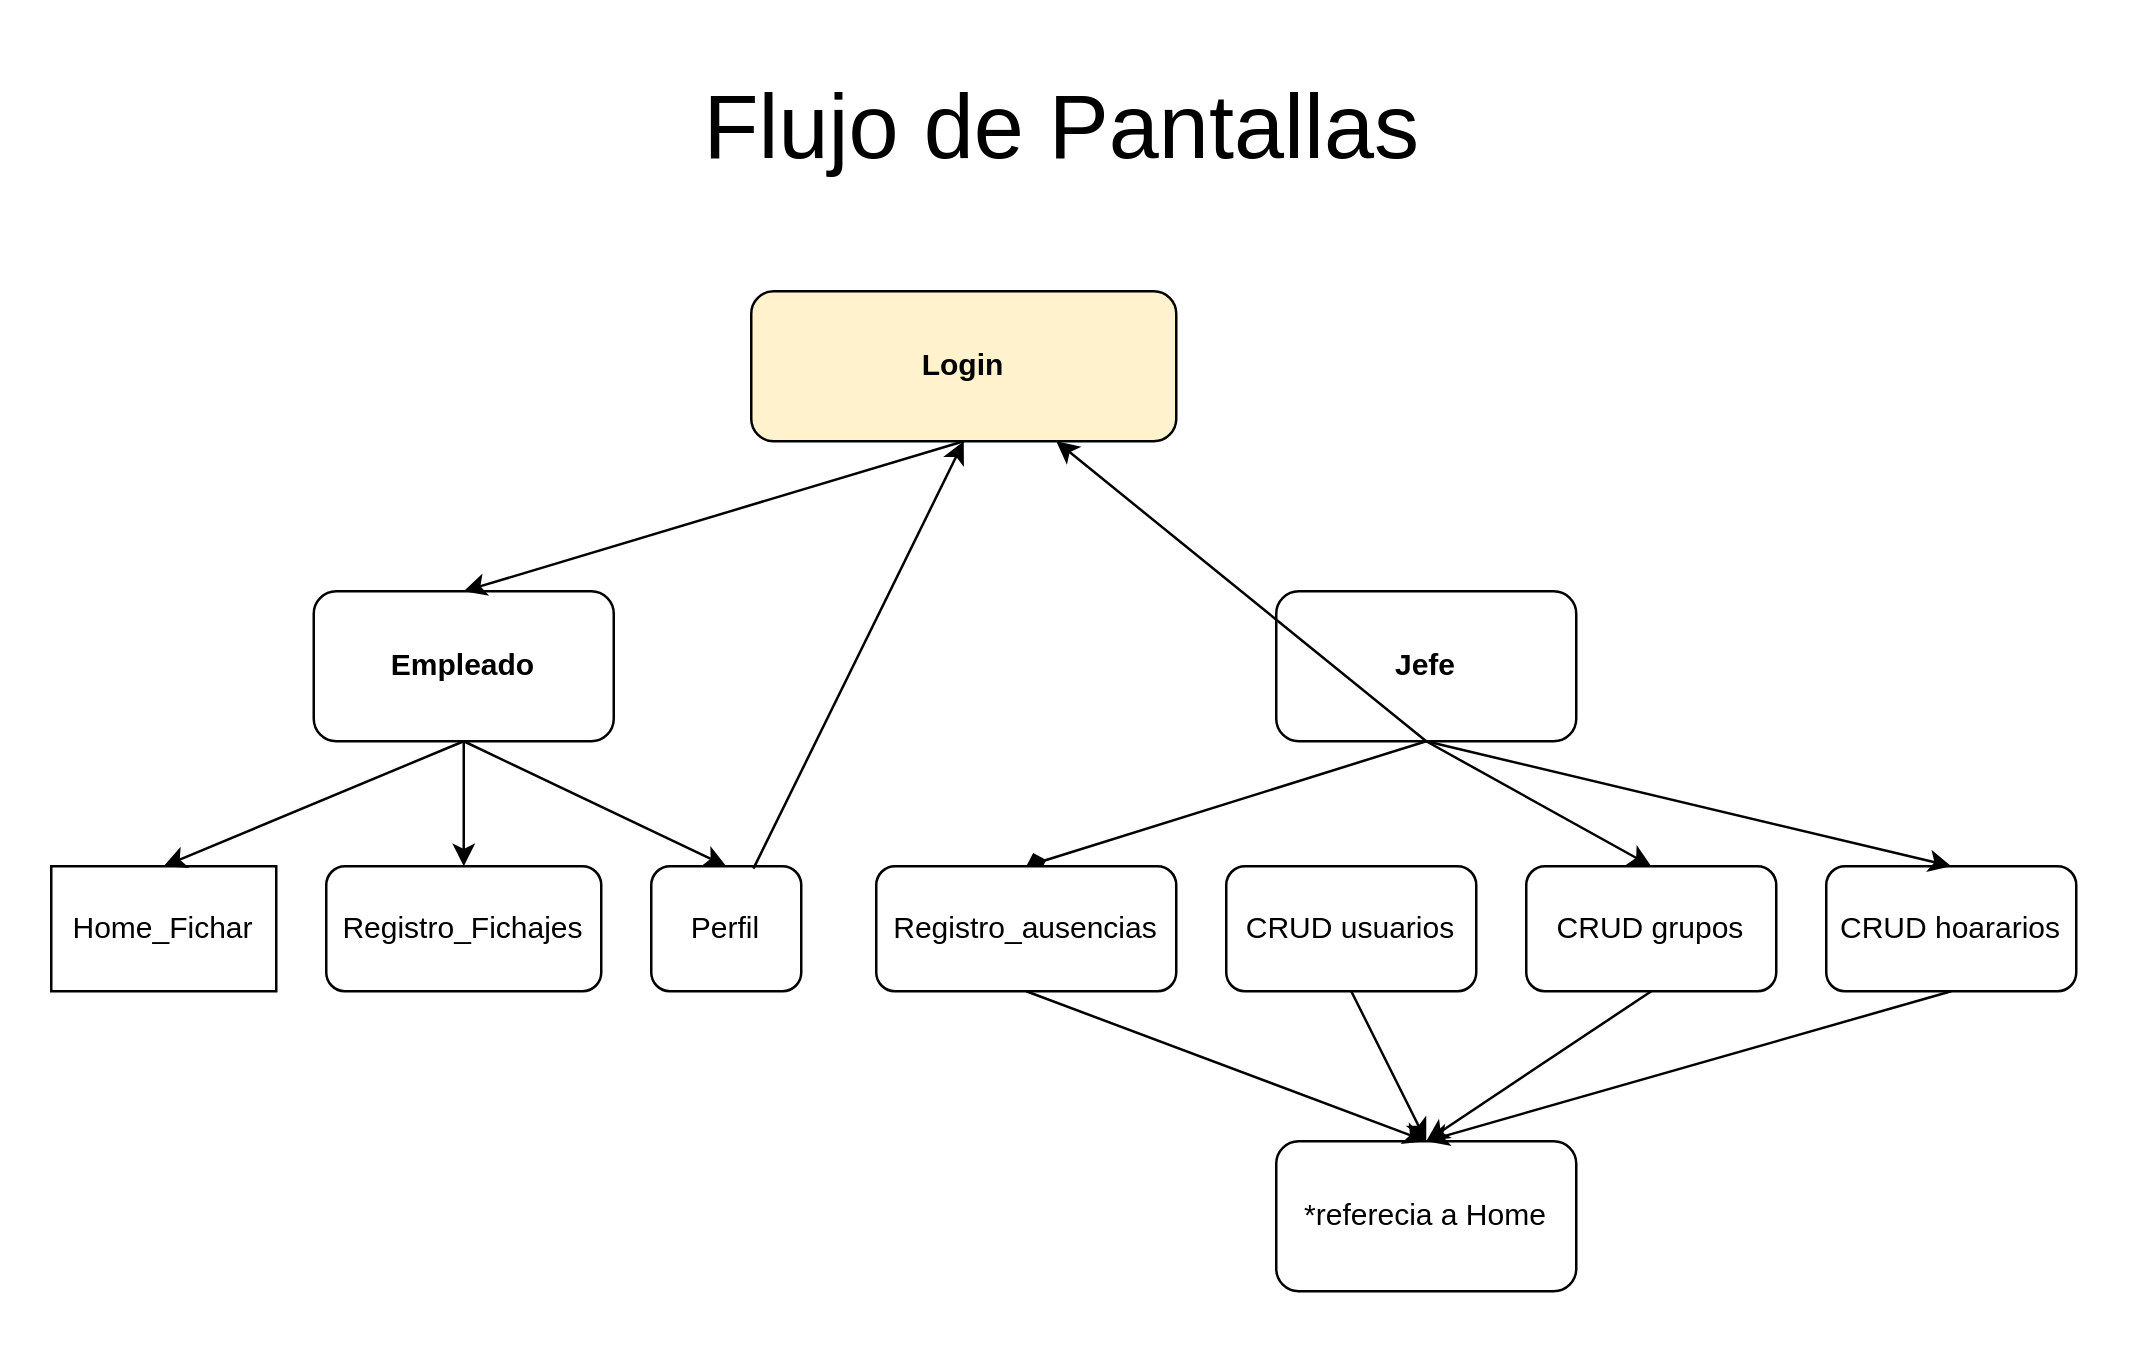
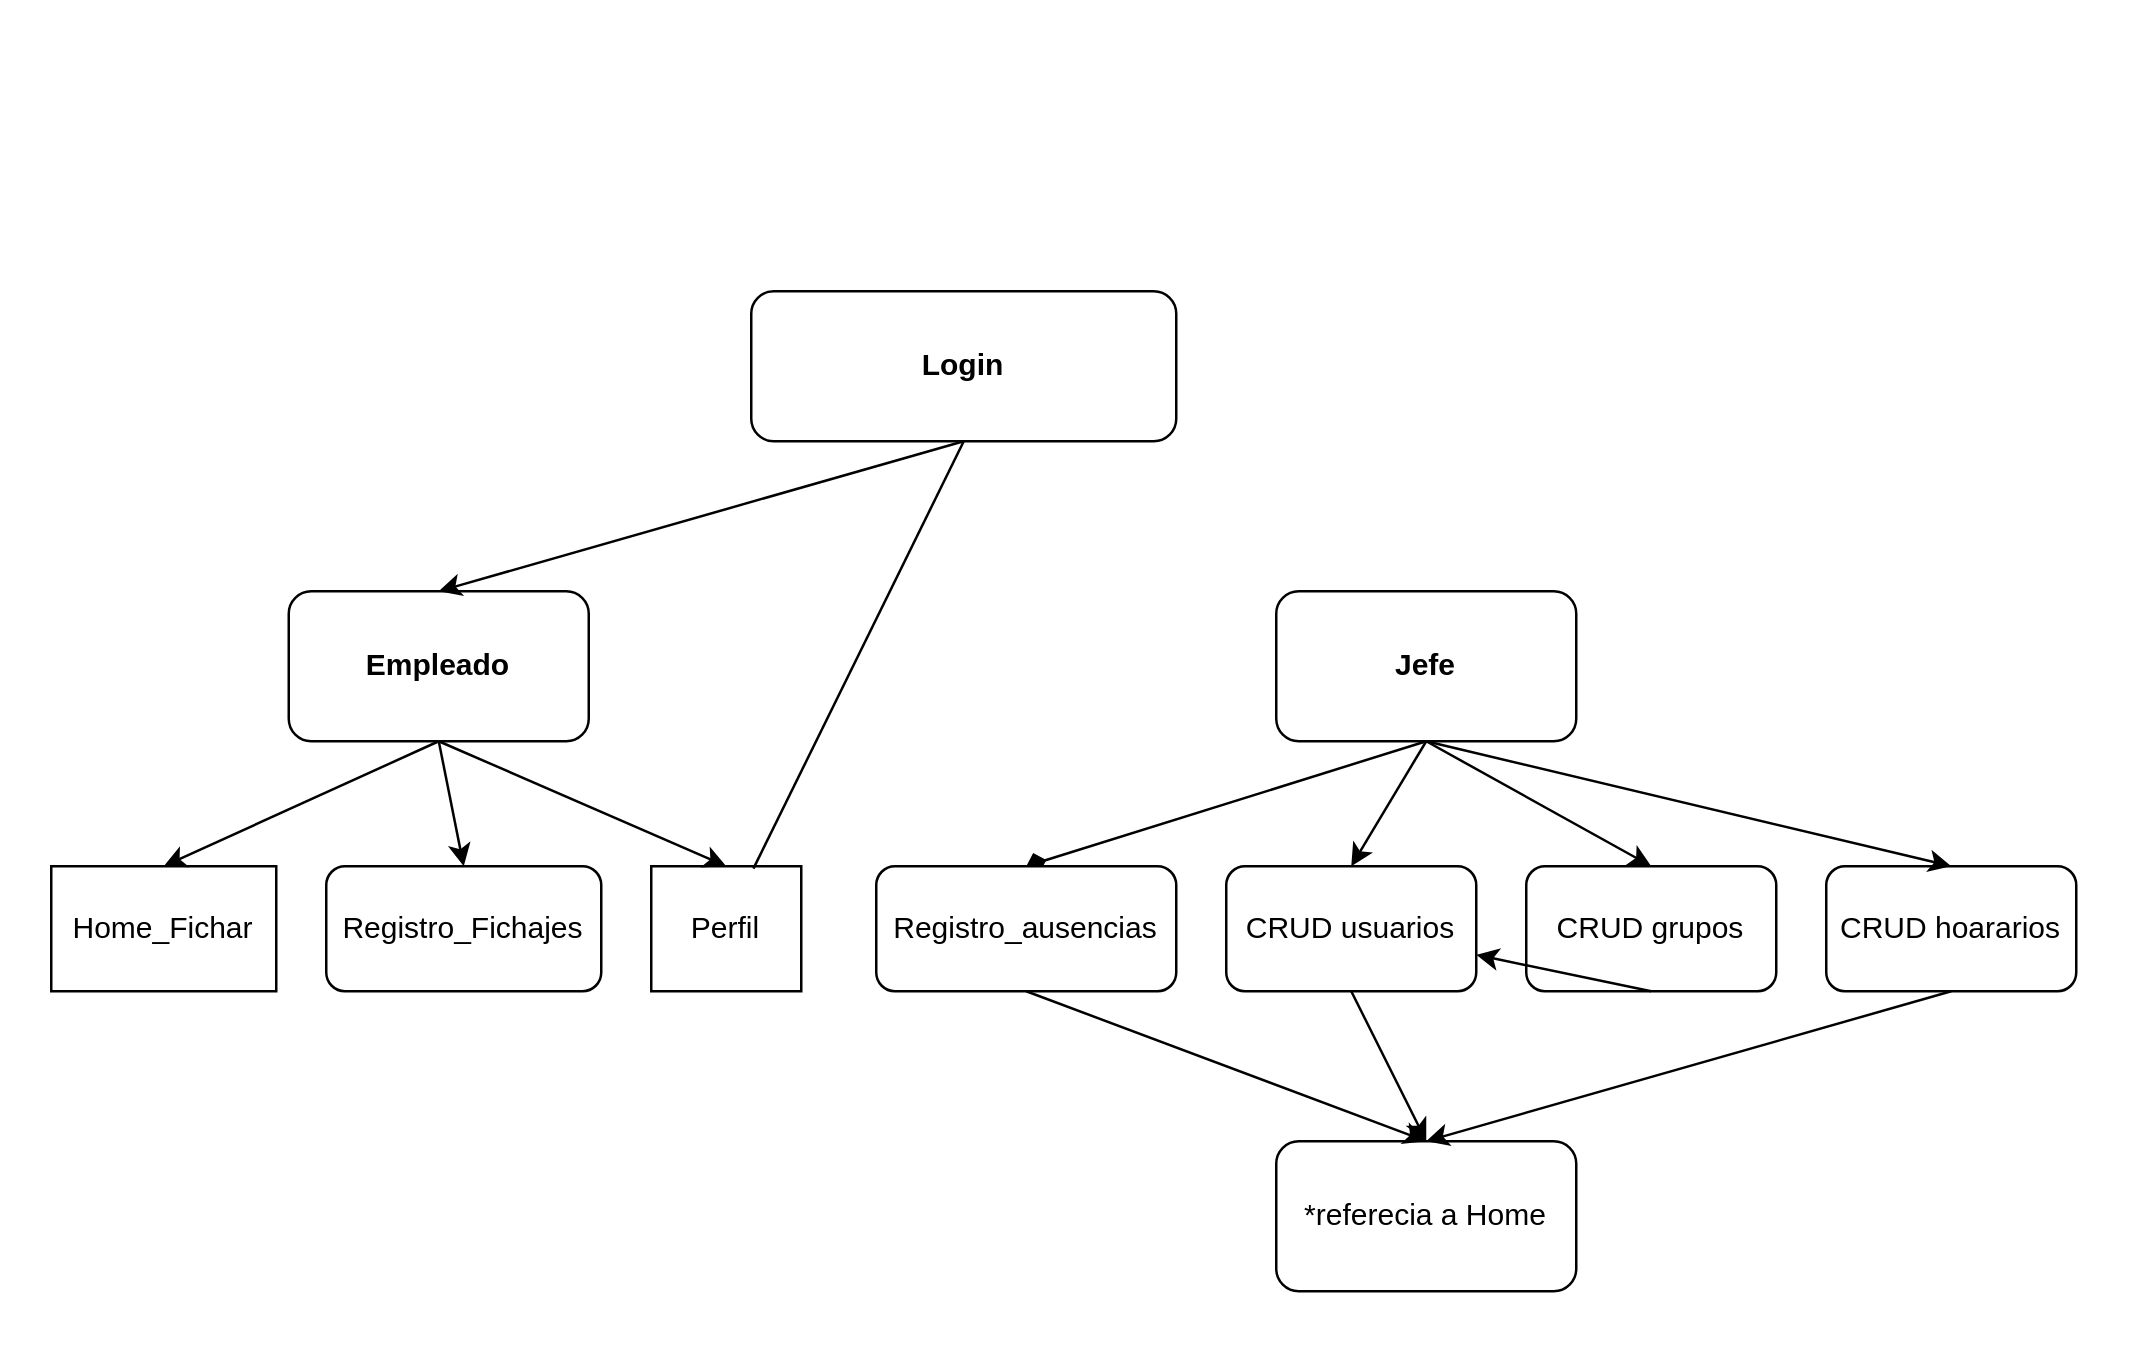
- <mxCell id="26" value="&lt;font style=&quot;font-size: 36px;&quot;&gt;Flujo de Pantallas&lt;/font&gt;" style="text;html=1;align=center;verticalAlign=middle;resizable=0;points=[];autosize=1;strokeColor=none;fillColor=none;" vertex="1" parent="1"><mxGeometry x="269" y="20" width="310" height="60" as="geometry" /></mxCell>
- <mxCell id="2" value="&lt;b&gt;Login&lt;/b&gt;" style="rounded=1;whiteSpace=wrap;html=1;fillColor=#fff2cc;" vertex="1" parent="1"><mxGeometry x="300" y="116" width="170" height="60" as="geometry" /></mxCell>
+ <mxCell id="2" value="&lt;b&gt;Login&lt;/b&gt;" style="rounded=1;whiteSpace=wrap;html=1;" vertex="1" parent="1"><mxGeometry x="300" y="116" width="170" height="60" as="geometry" /></mxCell>
- <mxCell id="11" value="" style="endArrow=classic;html=1;rounded=0;exitX=0.681;exitY=0.019;exitDx=0;exitDy=0;exitPerimeter=0;entryX=0.5;entryY=1;entryDx=0;entryDy=0;" edge="1" parent="1" source="7" target="2"><mxGeometry width="50" height="50" relative="1" as="geometry"><mxPoint x="440" y="316" as="sourcePoint" /><mxPoint x="490" y="266" as="targetPoint" /></mxGeometry></mxCell>
+ <mxCell id="11" value="" style="endArrow=none;html=1;rounded=0;exitX=0.681;exitY=0.019;exitDx=0;exitDy=0;exitPerimeter=0;entryX=0.5;entryY=1;entryDx=0;entryDy=0;" edge="1" parent="1" source="7" target="2"><mxGeometry width="50" height="50" relative="1" as="geometry"><mxPoint x="440" y="316" as="sourcePoint" /><mxPoint x="490" y="266" as="targetPoint" /></mxGeometry></mxCell>
- <mxCell id="18" value="" style="endArrow=classic;html=1;rounded=0;exitX=0.5;exitY=1;exitDx=0;exitDy=0;" edge="1" parent="1" source="13" target="2"><mxGeometry width="50" height="50" relative="1" as="geometry"><mxPoint x="690" y="296" as="sourcePoint" /><mxPoint x="530" y="346" as="targetPoint" /></mxGeometry></mxCell>
+ <mxCell id="18" value="" style="endArrow=classic;html=1;rounded=0;exitX=0.5;exitY=1;exitDx=0;exitDy=0;entryX=0.5;entryY=0;entryDx=0;entryDy=0;" edge="1" parent="1" source="13" target="15"><mxGeometry width="50" height="50" relative="1" as="geometry"><mxPoint x="690" y="296" as="sourcePoint" /><mxPoint x="530" y="346" as="targetPoint" /></mxGeometry></mxCell>
- <mxCell id="3" value="Empleado" style="rounded=1;whiteSpace=wrap;html=1;fontStyle=1" vertex="1" parent="1"><mxGeometry x="125" y="236" width="120" height="60" as="geometry" /></mxCell>
+ <mxCell id="3" value="Empleado" style="rounded=1;whiteSpace=wrap;html=1;fontStyle=1" vertex="1" parent="1"><mxGeometry x="115" y="236" width="120" height="60" as="geometry" /></mxCell>
- <mxCell id="7" value="Perfil" style="rounded=1;whiteSpace=wrap;html=1;" vertex="1" parent="1"><mxGeometry x="260" y="346" width="60" height="50" as="geometry" /></mxCell>
+ <mxCell id="7" value="Perfil" style="whiteSpace=wrap;html=1;rounded=0;" vertex="1" parent="1"><mxGeometry x="260" y="346" width="60" height="50" as="geometry" /></mxCell>
- <mxCell id="24" value="" style="endArrow=classic;html=1;rounded=0;exitX=0.5;exitY=1;exitDx=0;exitDy=0;entryX=0.5;entryY=0;entryDx=0;entryDy=0;" edge="1" parent="1" source="16" target="21"><mxGeometry width="50" height="50" relative="1" as="geometry"><mxPoint x="590" y="406" as="sourcePoint" /><mxPoint x="620" y="466" as="targetPoint" /></mxGeometry></mxCell>
+ <mxCell id="24" value="" style="endArrow=classic;html=1;rounded=0;exitX=0.5;exitY=1;exitDx=0;exitDy=0;" edge="1" parent="1" source="16" target="15"><mxGeometry width="50" height="50" relative="1" as="geometry"><mxPoint x="590" y="406" as="sourcePoint" /><mxPoint x="620" y="466" as="targetPoint" /></mxGeometry></mxCell>
